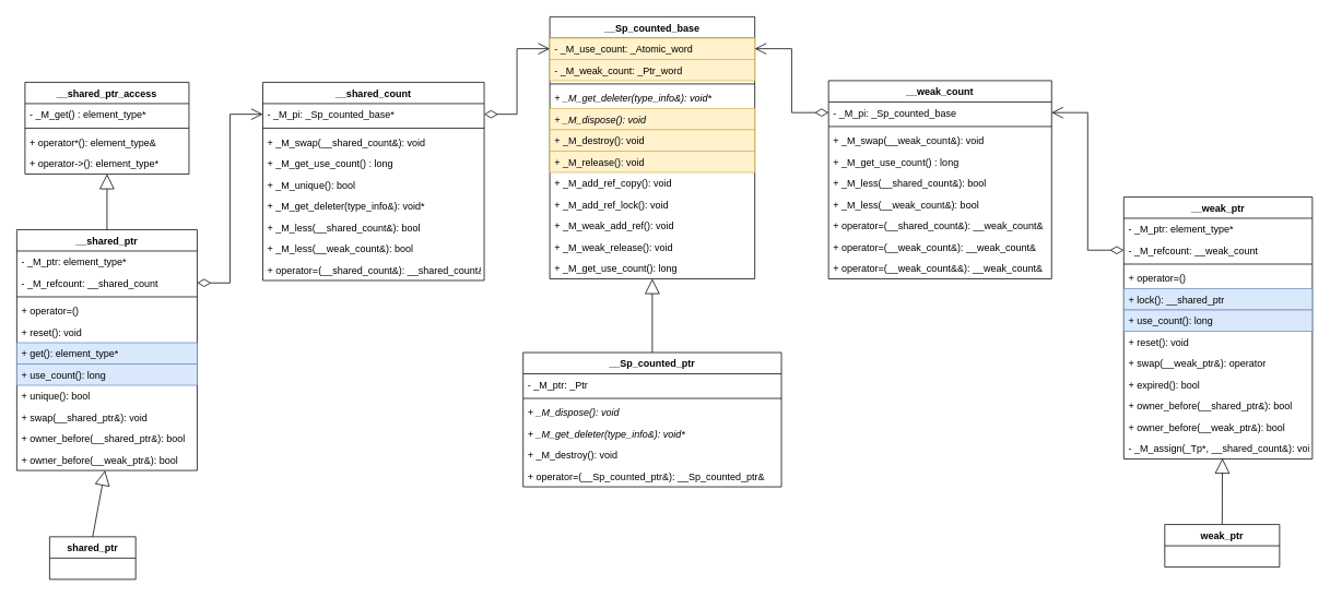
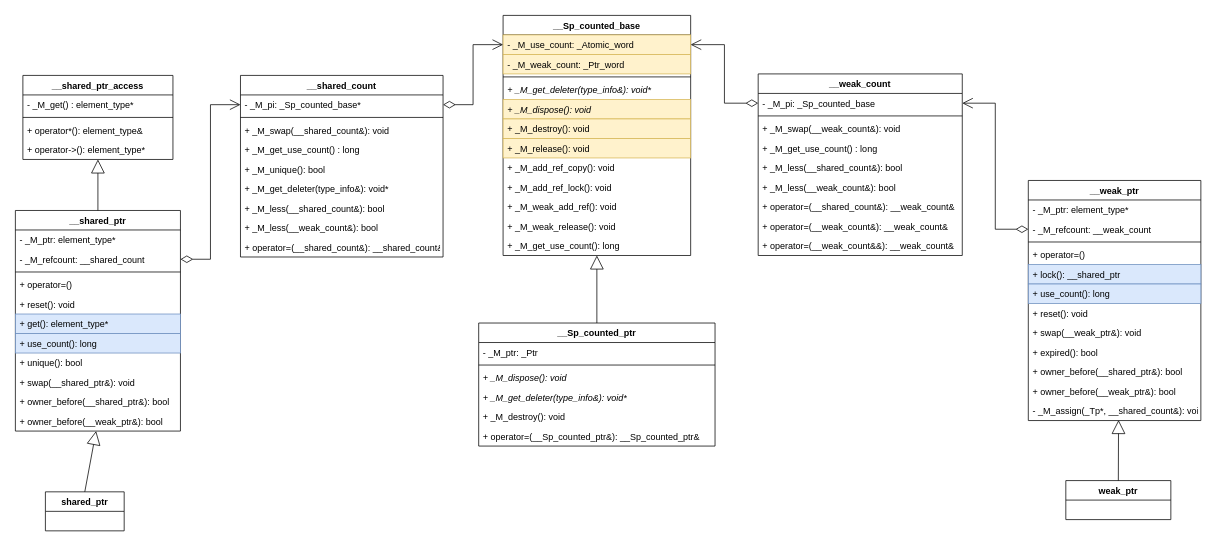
- <mxCell id="74" value="+ swap(__weak_ptr&amp;): operator" style="text;strokeColor=none;fillColor=none;align=left;verticalAlign=top;spacingLeft=4;spacingRight=4;overflow=hidden;rotatable=0;points=[[0,0.5],[1,0.5]];portConstraint=eastwest;" parent="66" vertex="1"><mxGeometry y="190" width="230" height="26" as="geometry" /></mxCell>
+ <mxCell id="74" value="+ swap(__weak_ptr&amp;): void" style="text;strokeColor=none;fillColor=none;align=left;verticalAlign=top;spacingLeft=4;spacingRight=4;overflow=hidden;rotatable=0;points=[[0,0.5],[1,0.5]];portConstraint=eastwest;" parent="66" vertex="1"><mxGeometry y="190" width="230" height="26" as="geometry" /></mxCell>
